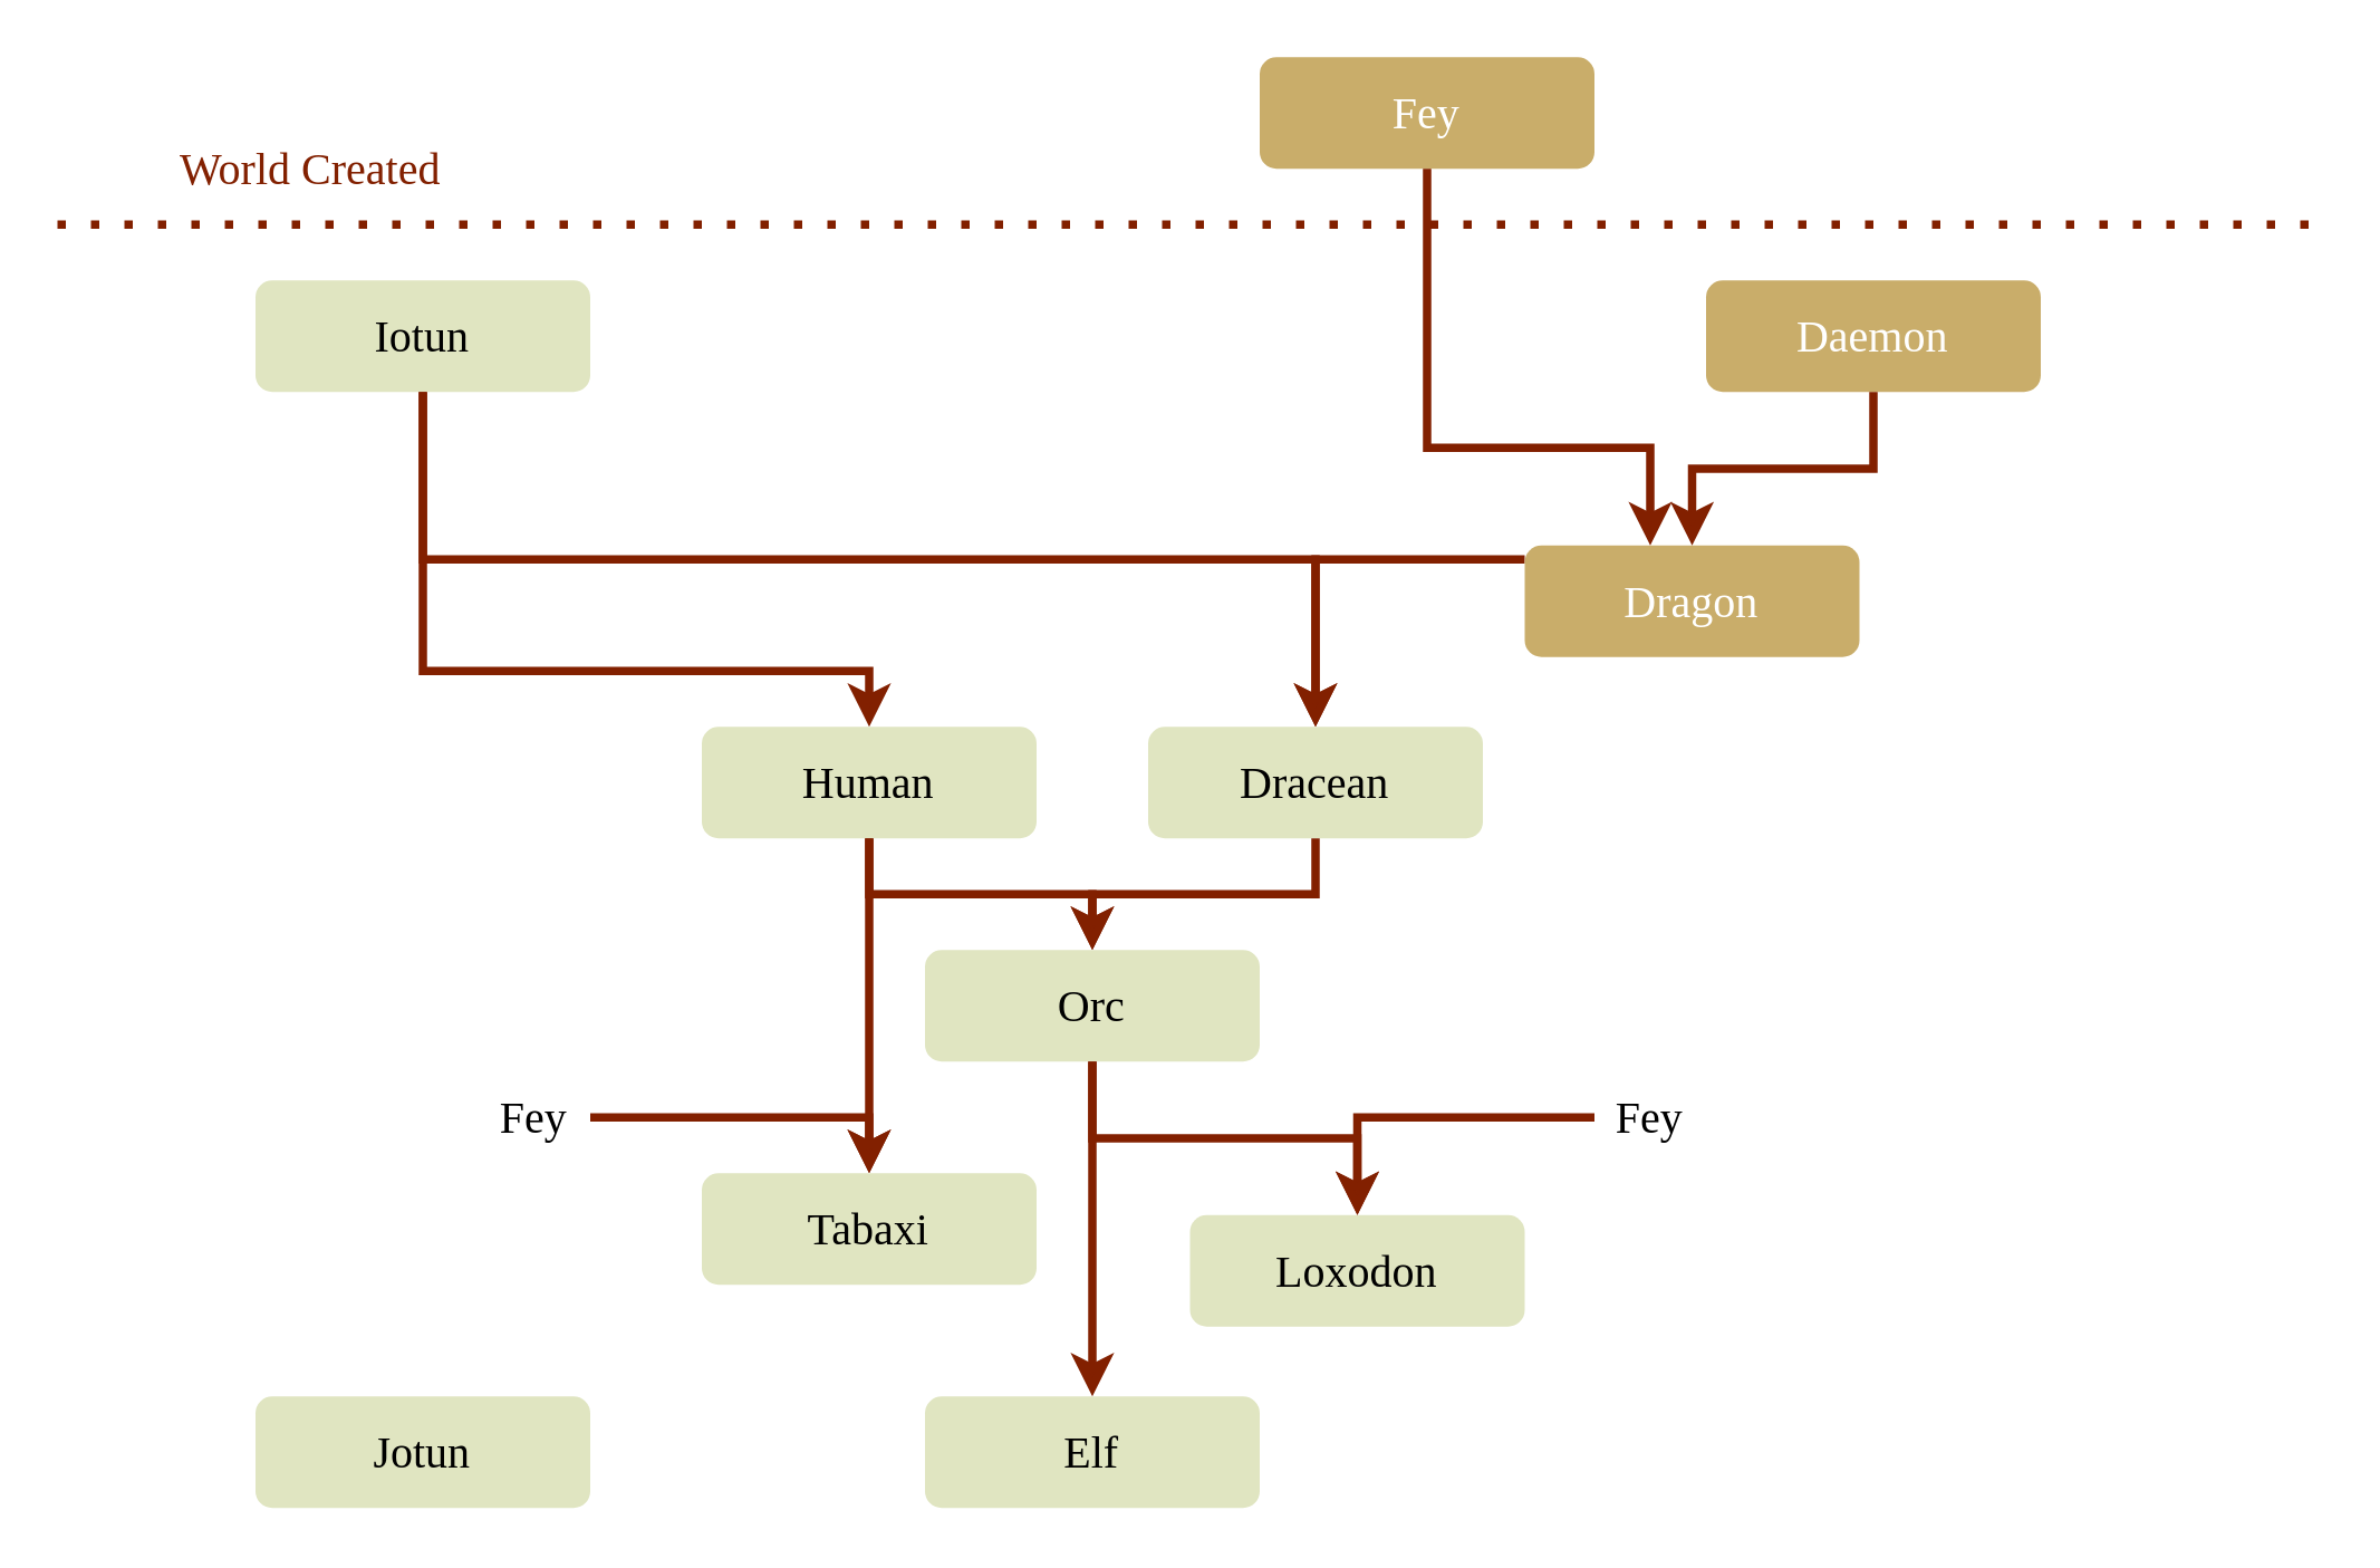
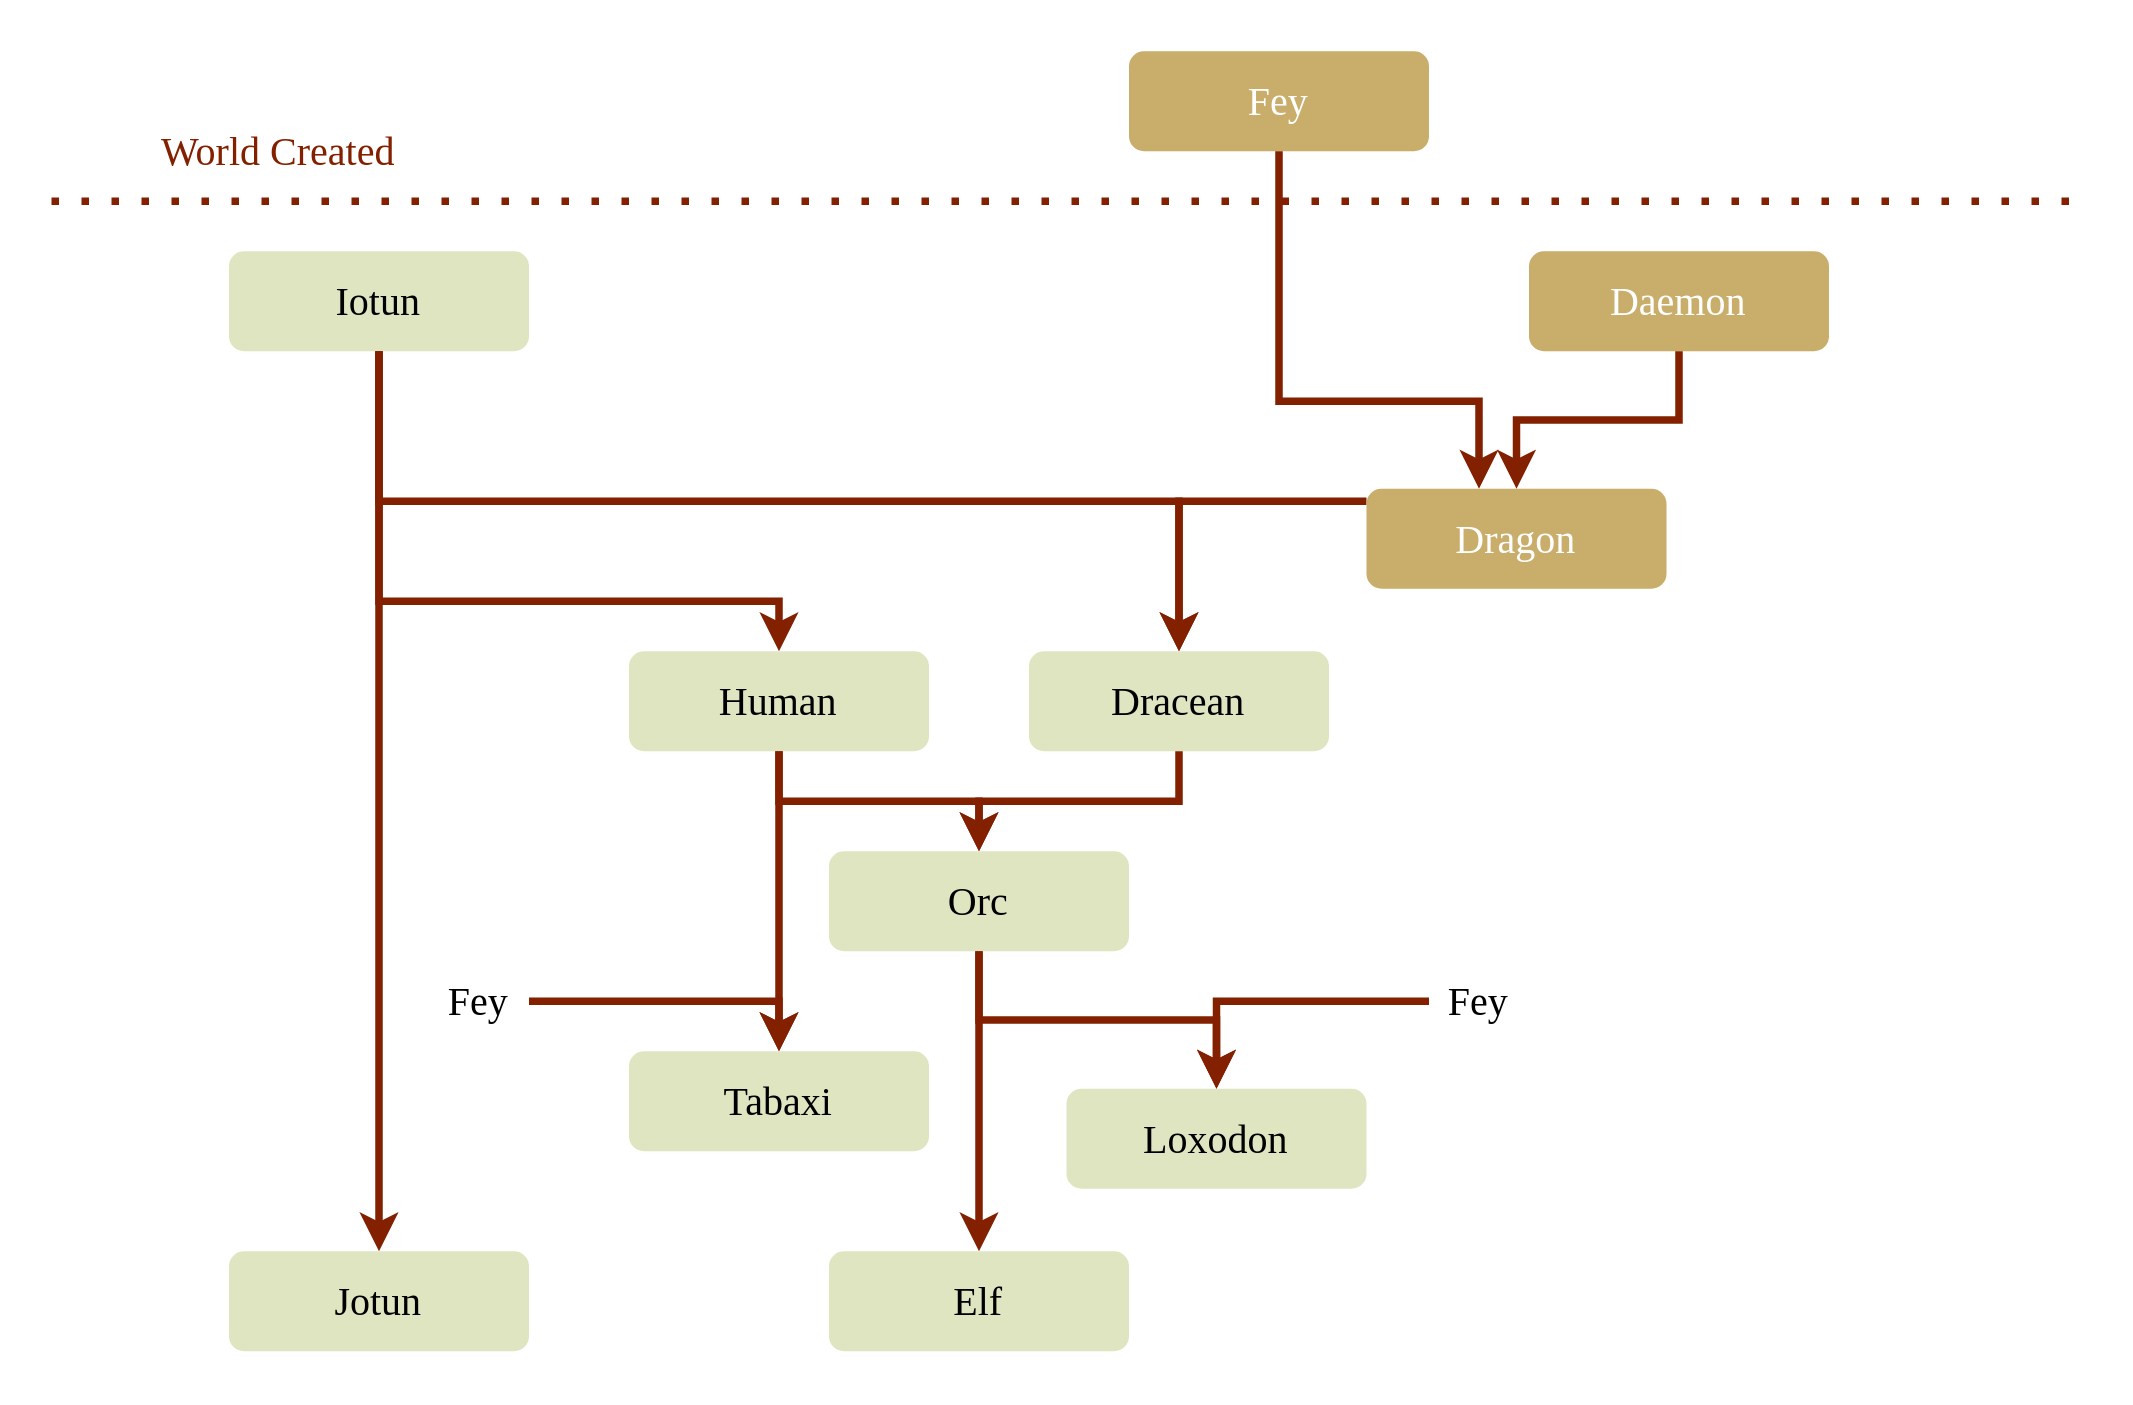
+ <mxCell id="18" style="edgeStyle=orthogonalEdgeStyle;rounded=0;orthogonalLoop=1;jettySize=auto;html=1;strokeColor=#822000;fontFamily=Alegreya;fontSource=https%3A%2F%2Ffonts.googleapis.com%2Fcss%3Ffamily%3DAlegreya;fontSize=16;strokeWidth=3;" edge="1" parent="1" source="2" target="3"><mxGeometry relative="1" as="geometry" /></mxCell>
